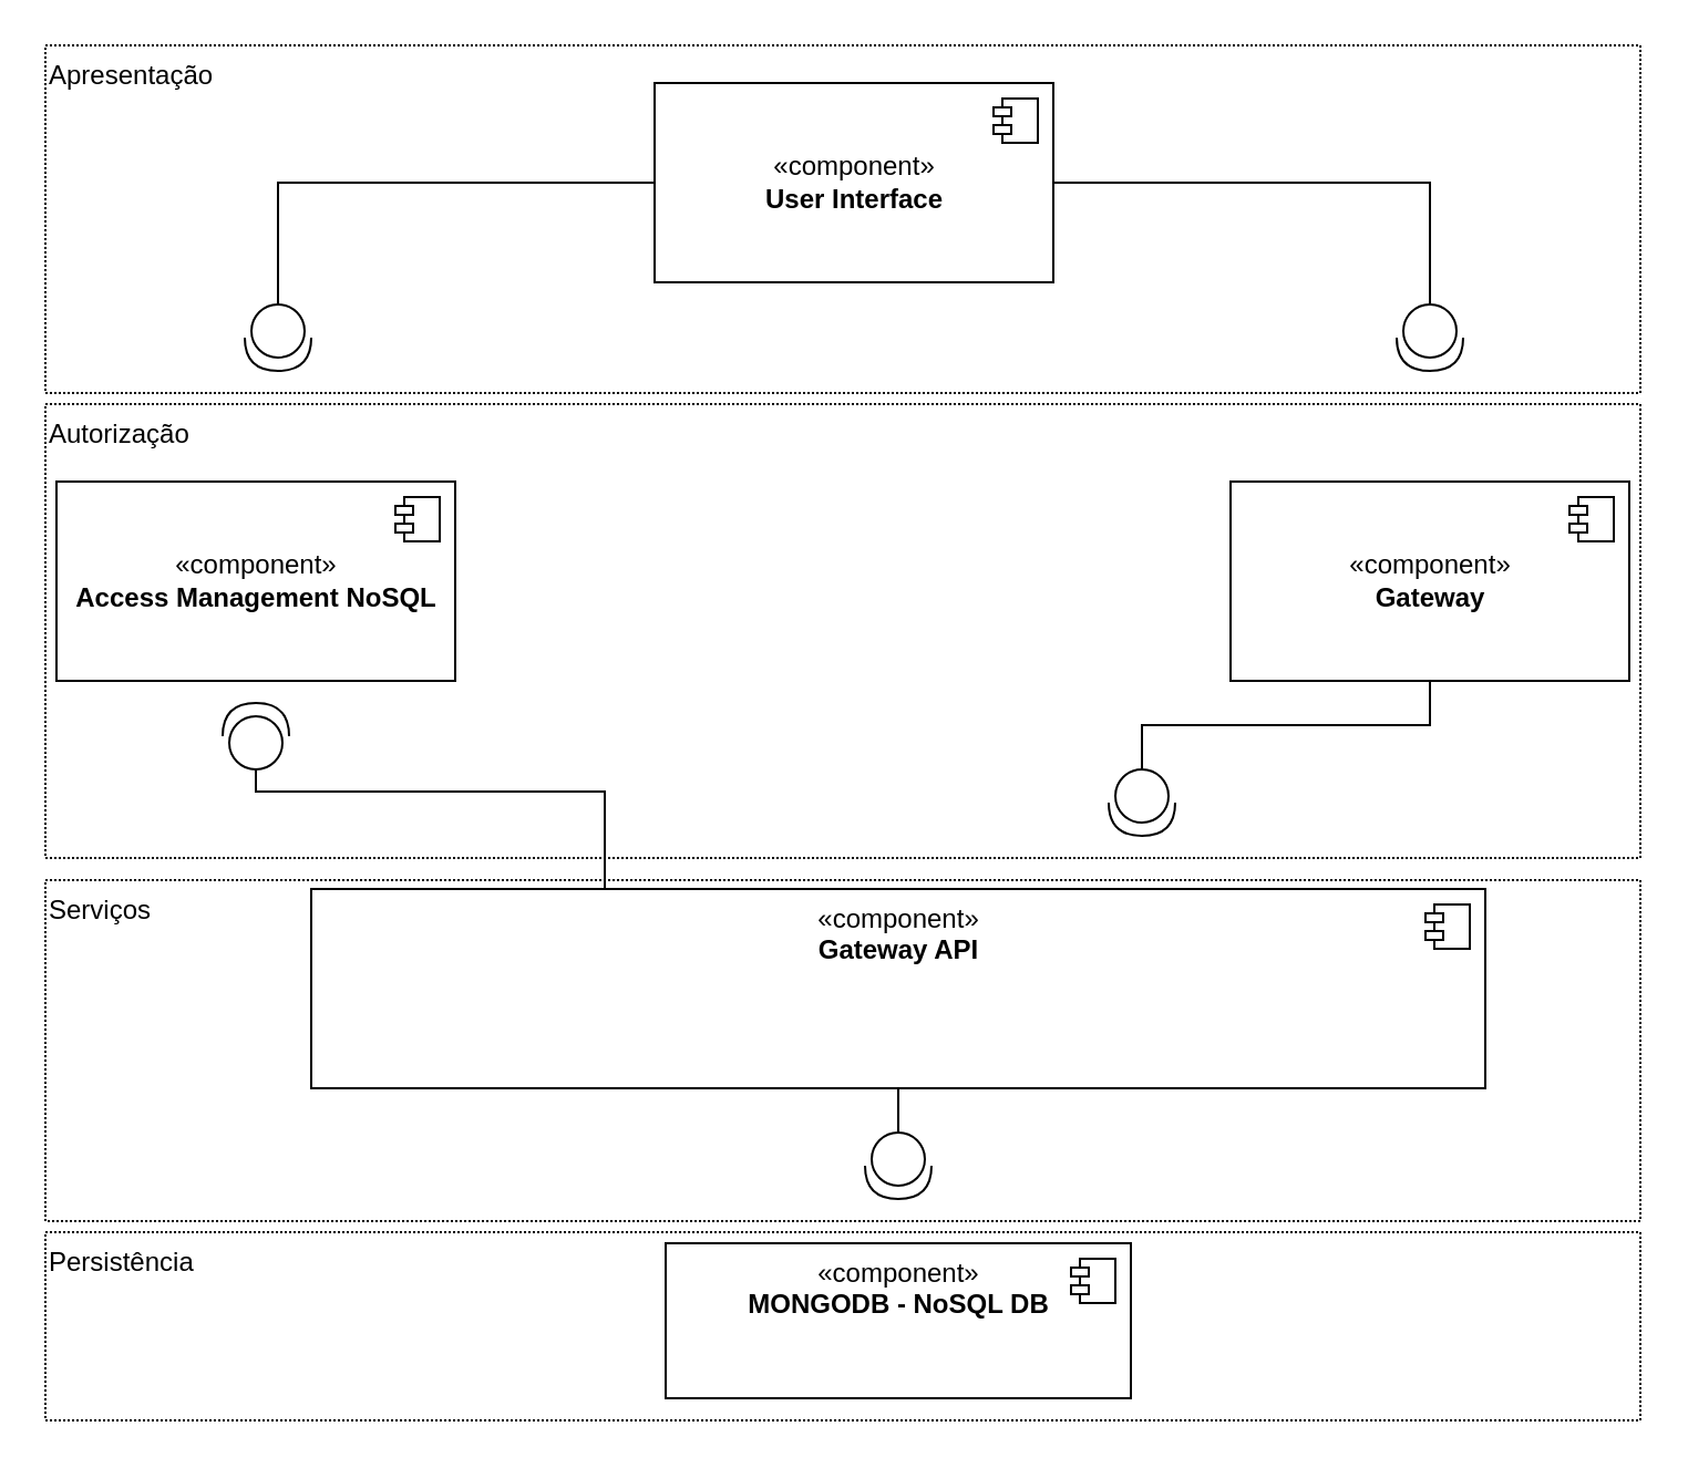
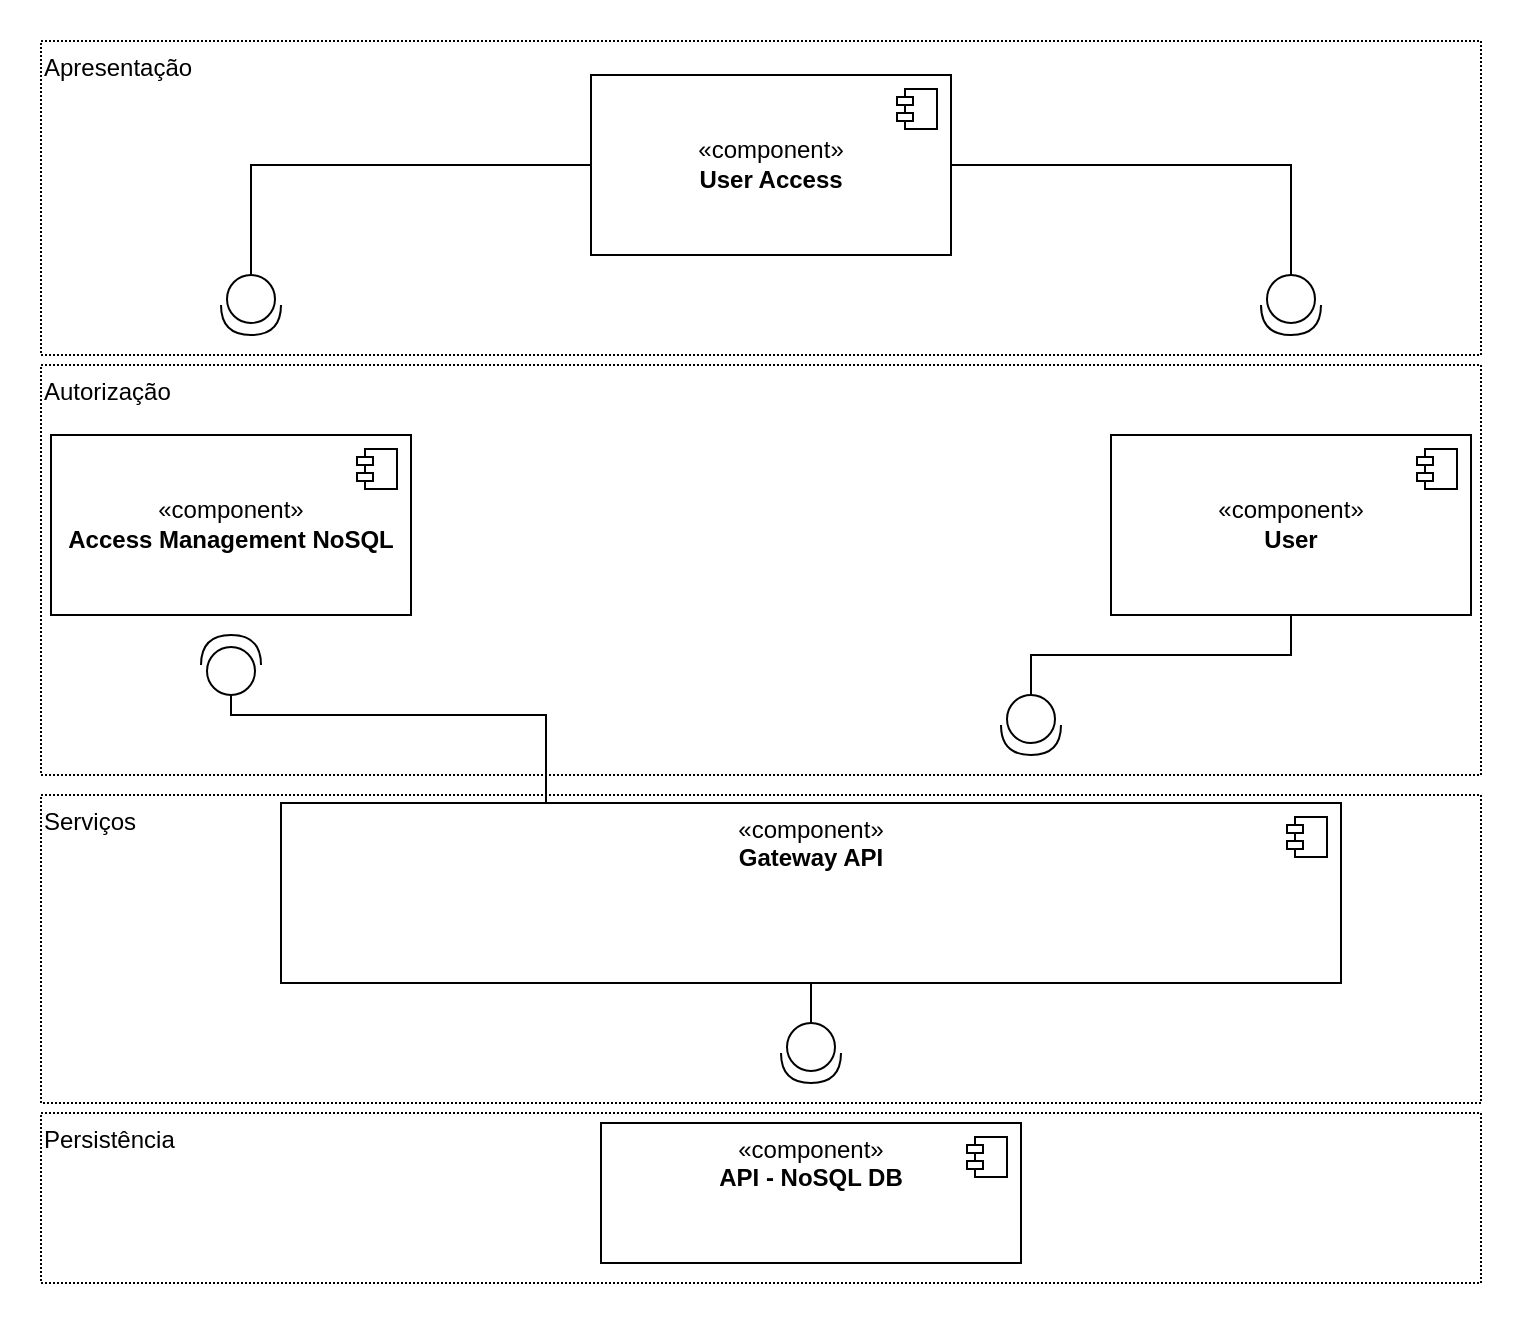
- <mxCell id="6" value="«component»&lt;br&gt;&lt;b&gt;User Interface&lt;/b&gt;" style="html=1;dropTarget=0;" vertex="1" parent="1"><mxGeometry x="295" y="37" width="180" height="90" as="geometry" /></mxCell>
+ <mxCell id="6" value="«component»&lt;br&gt;&lt;b&gt;User Access&lt;/b&gt;" style="html=1;dropTarget=0;" vertex="1" parent="1"><mxGeometry x="295" y="37" width="180" height="90" as="geometry" /></mxCell>
- <mxCell id="8" value="«component»&lt;br&gt;&lt;b&gt;Gateway&lt;/b&gt;" style="html=1;dropTarget=0;" vertex="1" parent="1"><mxGeometry x="555" y="217" width="180" height="90" as="geometry" /></mxCell>
+ <mxCell id="8" value="«component»&lt;br&gt;&lt;b&gt;User&lt;/b&gt;" style="html=1;dropTarget=0;" vertex="1" parent="1"><mxGeometry x="555" y="217" width="180" height="90" as="geometry" /></mxCell>
- <mxCell id="21" value="«component»&lt;br&gt;&lt;b&gt;MONGODB - NoSQL DB&lt;/b&gt;" style="html=1;dropTarget=0;align=center;verticalAlign=top;" vertex="1" parent="1"><mxGeometry x="300" y="561" width="210" height="70" as="geometry" /></mxCell>
+ <mxCell id="21" value="«component»&lt;br&gt;&lt;b&gt;API - NoSQL DB&lt;/b&gt;" style="html=1;dropTarget=0;align=center;verticalAlign=top;" vertex="1" parent="1"><mxGeometry x="300" y="561" width="210" height="70" as="geometry" /></mxCell>
